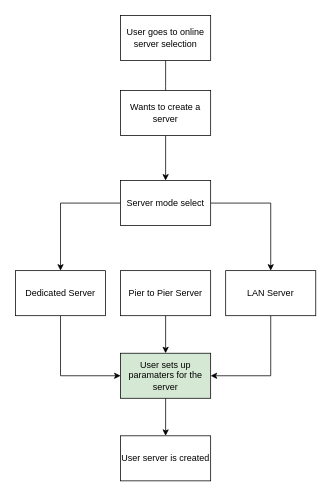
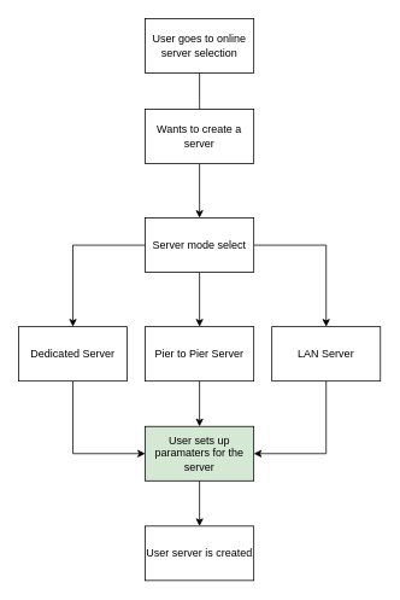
+ <mxCell id="7" style="edgeStyle=orthogonalEdgeStyle;rounded=0;orthogonalLoop=1;jettySize=auto;html=1;entryX=0.5;entryY=0;entryDx=0;entryDy=0;" parent="1" source="9" target="15" edge="1"><mxGeometry relative="1" as="geometry" /></mxCell>
